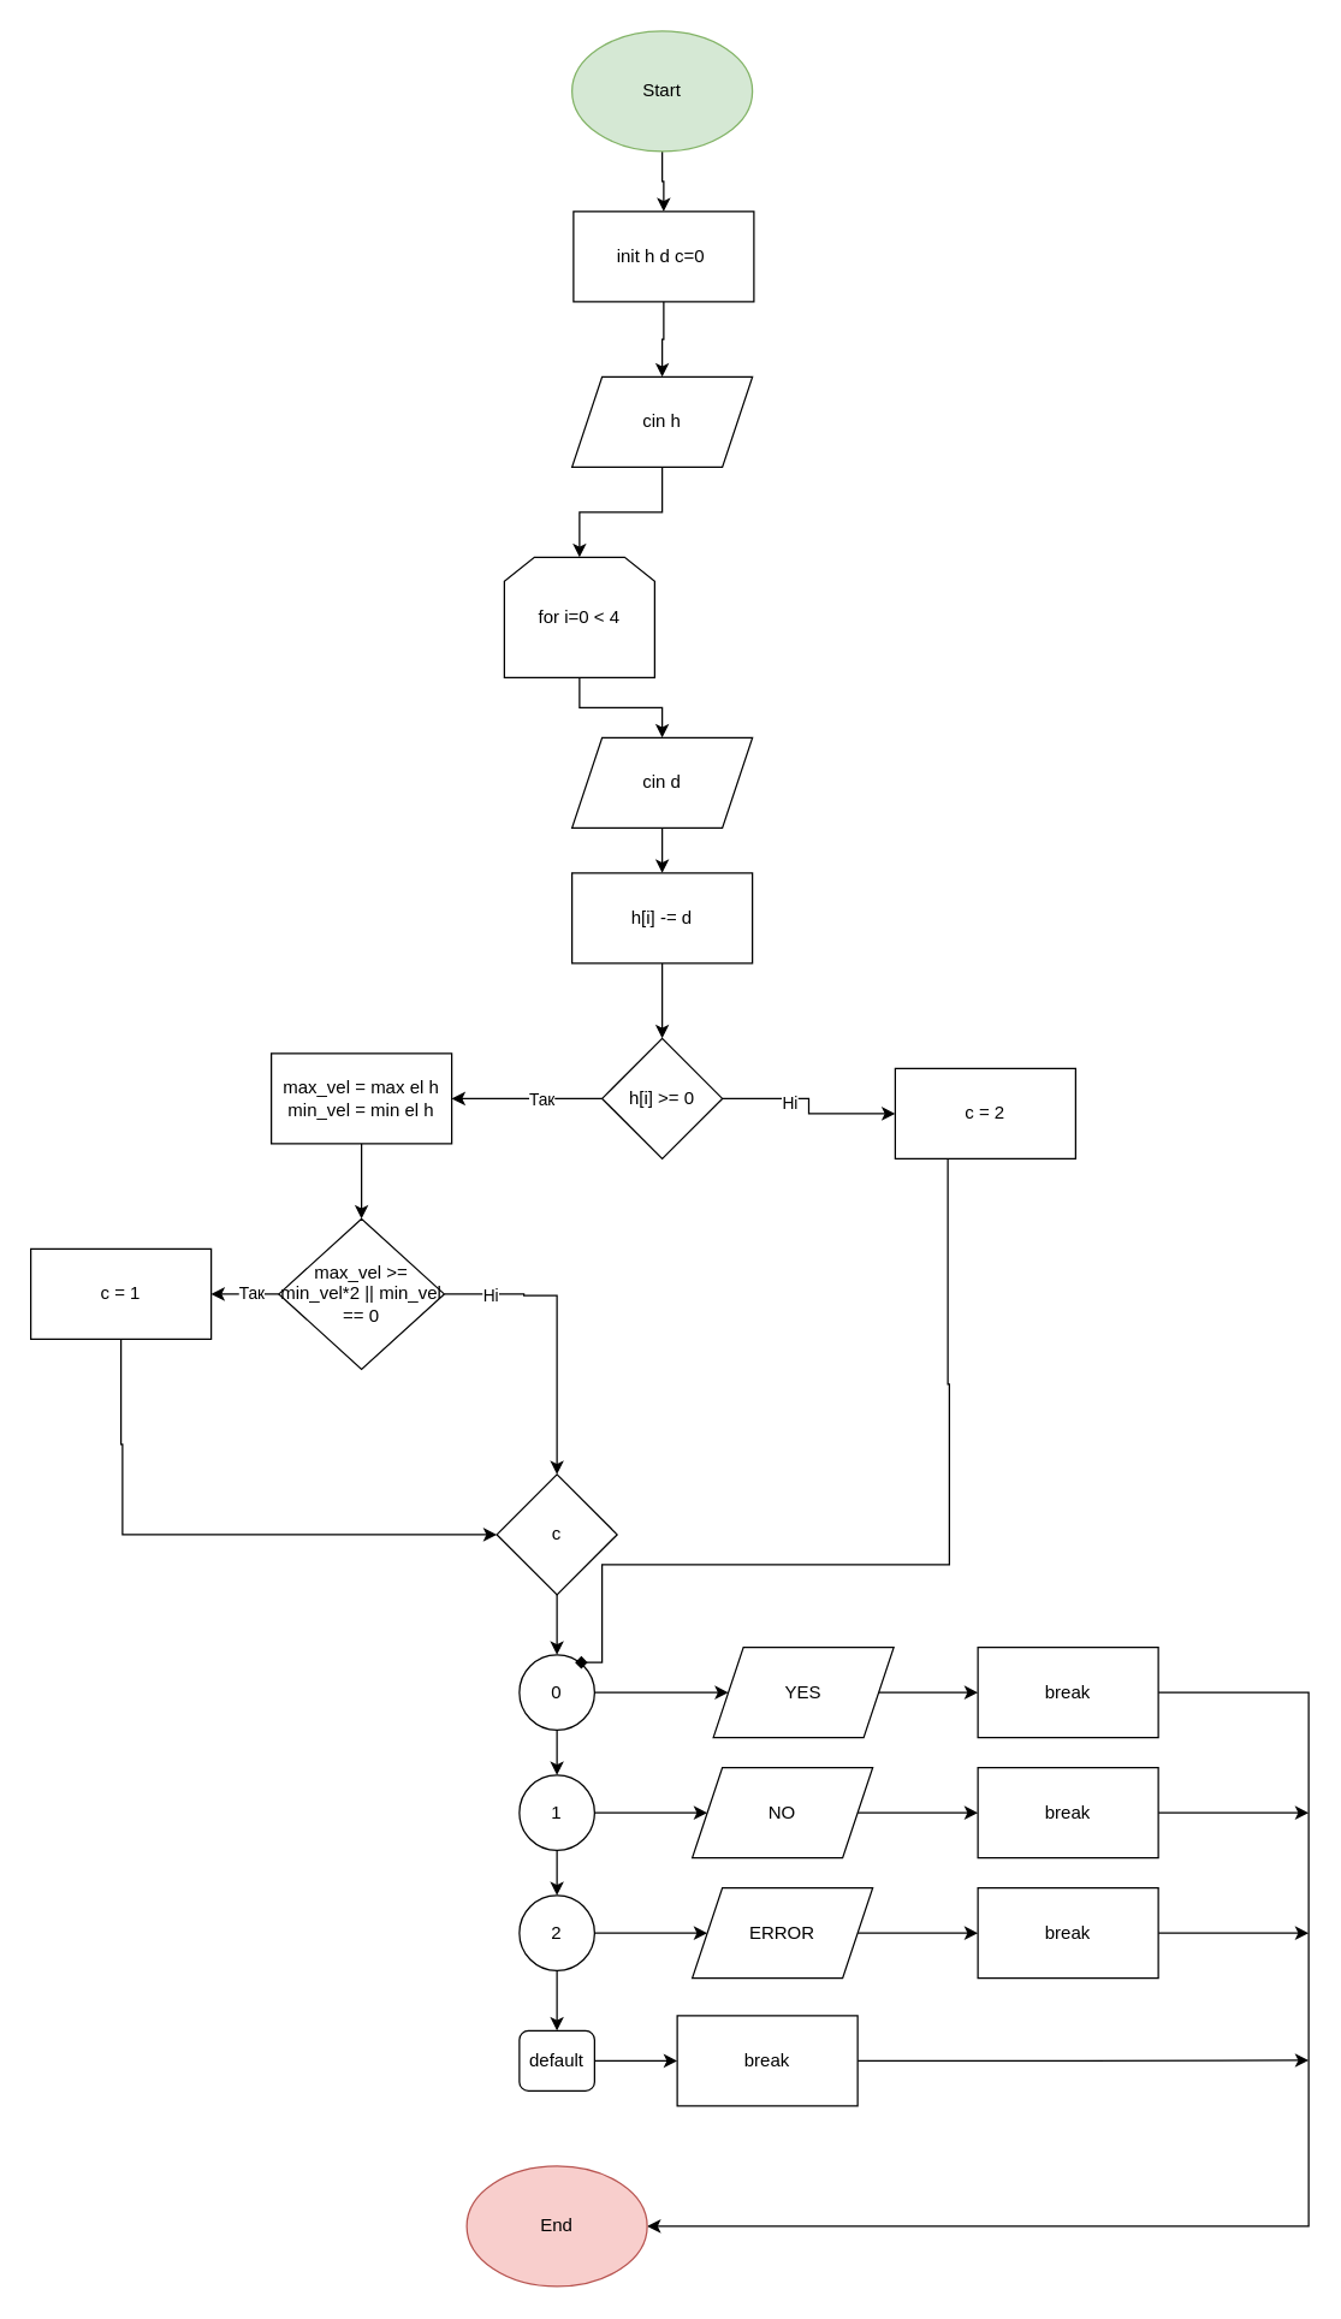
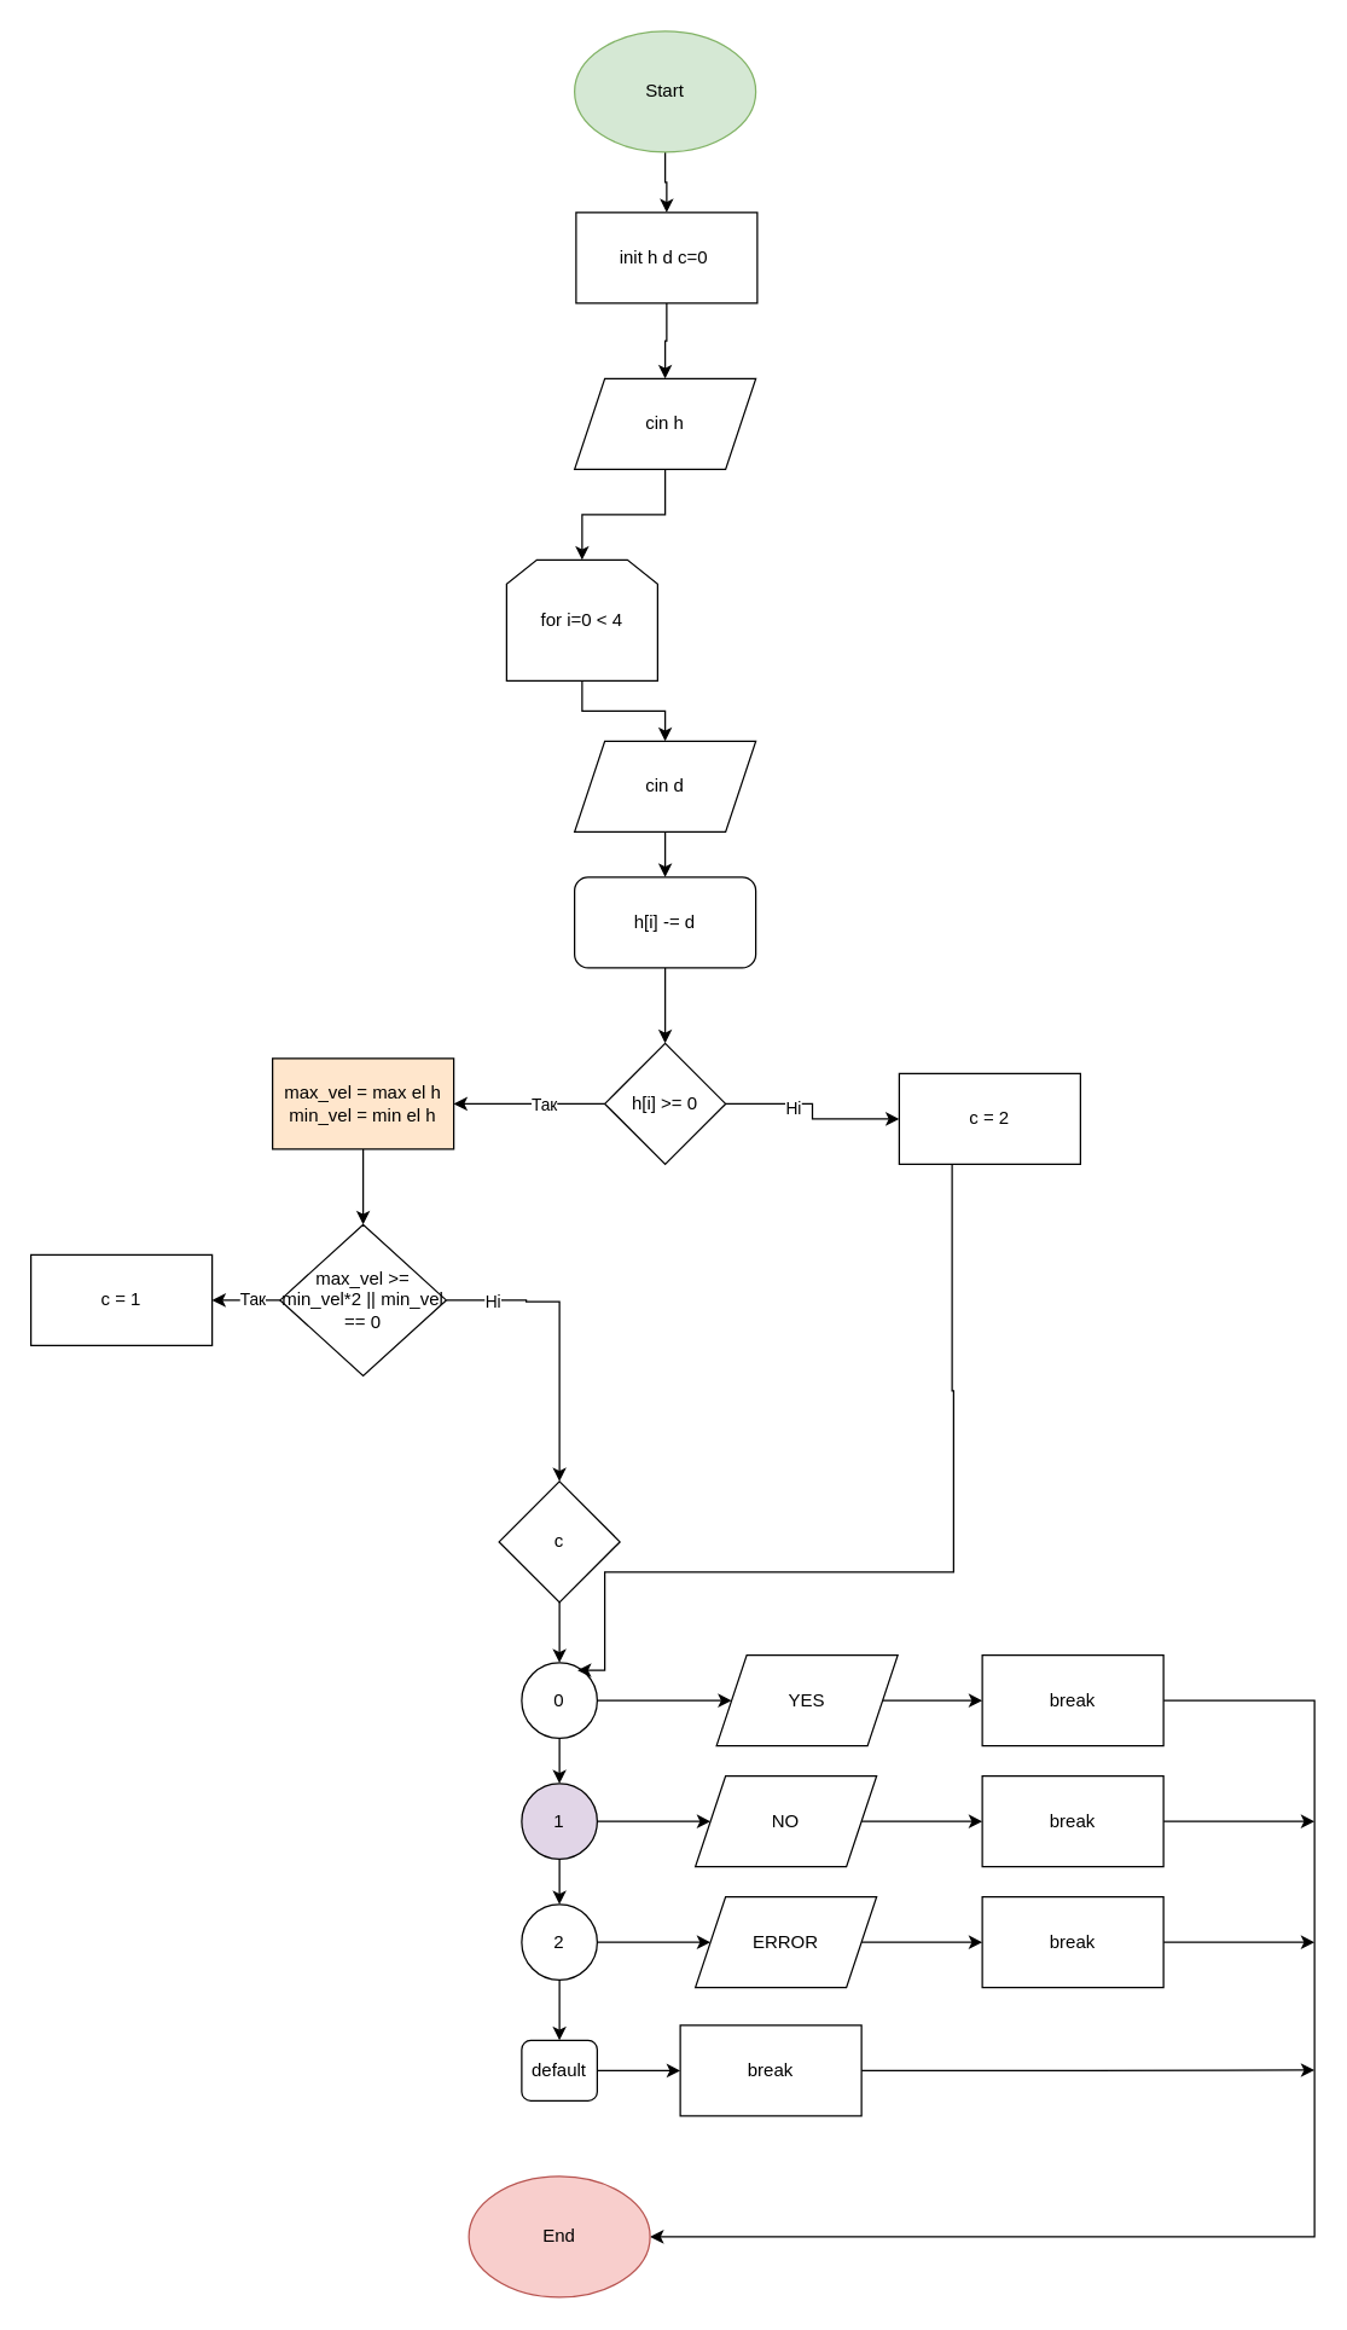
- <mxCell id="13" value="h[i] -= d" style="rounded=0;whiteSpace=wrap;html=1;" vertex="1" parent="1"><mxGeometry x="380" y="580" width="120" height="60" as="geometry" /></mxCell>
+ <mxCell id="13" value="h[i] -= d" style="whiteSpace=wrap;html=1;rounded=1;" vertex="1" parent="1"><mxGeometry x="380" y="580" width="120" height="60" as="geometry" /></mxCell>
- <mxCell id="20" value="max_vel = max el h&lt;br&gt;min_vel = min el h" style="rounded=0;whiteSpace=wrap;html=1;" vertex="1" parent="1"><mxGeometry x="180" y="700" width="120" height="60" as="geometry" /></mxCell>
+ <mxCell id="20" value="max_vel = max el h&lt;br&gt;min_vel = min el h" style="rounded=0;whiteSpace=wrap;html=1;fillColor=#ffe6cc;" vertex="1" parent="1"><mxGeometry x="180" y="700" width="120" height="60" as="geometry" /></mxCell>
- <mxCell id="26" style="edgeStyle=orthogonalEdgeStyle;rounded=0;orthogonalLoop=1;jettySize=auto;html=1;entryX=0;entryY=0.5;entryDx=0;entryDy=0;" edge="1" parent="1" source="27" target="29"><mxGeometry relative="1" as="geometry"><mxPoint x="80" y="1030" as="targetPoint" /><Array as="points"><mxPoint x="80" y="960" /><mxPoint x="81" y="960" /><mxPoint x="81" y="1020" /></Array></mxGeometry></mxCell>
- <mxCell id="56" style="edgeStyle=orthogonalEdgeStyle;rounded=0;orthogonalLoop=1;jettySize=auto;html=1;entryX=0.74;entryY=0.1;entryDx=0;entryDy=0;entryPerimeter=0;endArrow=diamond;" edge="1" parent="1" source="57" target="32"><mxGeometry relative="1" as="geometry"><mxPoint x="400" y="1110" as="targetPoint" /><Array as="points"><mxPoint x="630" y="920" /><mxPoint x="631" y="920" /><mxPoint x="631" y="1040" /><mxPoint x="400" y="1040" /><mxPoint x="400" y="1105" /></Array></mxGeometry></mxCell>
+ <mxCell id="56" style="edgeStyle=orthogonalEdgeStyle;rounded=0;orthogonalLoop=1;jettySize=auto;html=1;entryX=0.74;entryY=0.1;entryDx=0;entryDy=0;entryPerimeter=0;" edge="1" parent="1" source="57" target="32"><mxGeometry relative="1" as="geometry"><mxPoint x="400" y="1110" as="targetPoint" /><Array as="points"><mxPoint x="630" y="920" /><mxPoint x="631" y="920" /><mxPoint x="631" y="1040" /><mxPoint x="400" y="1040" /><mxPoint x="400" y="1105" /></Array></mxGeometry></mxCell>
- <mxCell id="35" value="1" style="ellipse;whiteSpace=wrap;html=1;aspect=fixed;" vertex="1" parent="1"><mxGeometry x="345" y="1180" width="50" height="50" as="geometry" /></mxCell>
+ <mxCell id="35" value="1" style="ellipse;whiteSpace=wrap;html=1;aspect=fixed;fillColor=#e1d5e7;" vertex="1" parent="1"><mxGeometry x="345" y="1180" width="50" height="50" as="geometry" /></mxCell>
